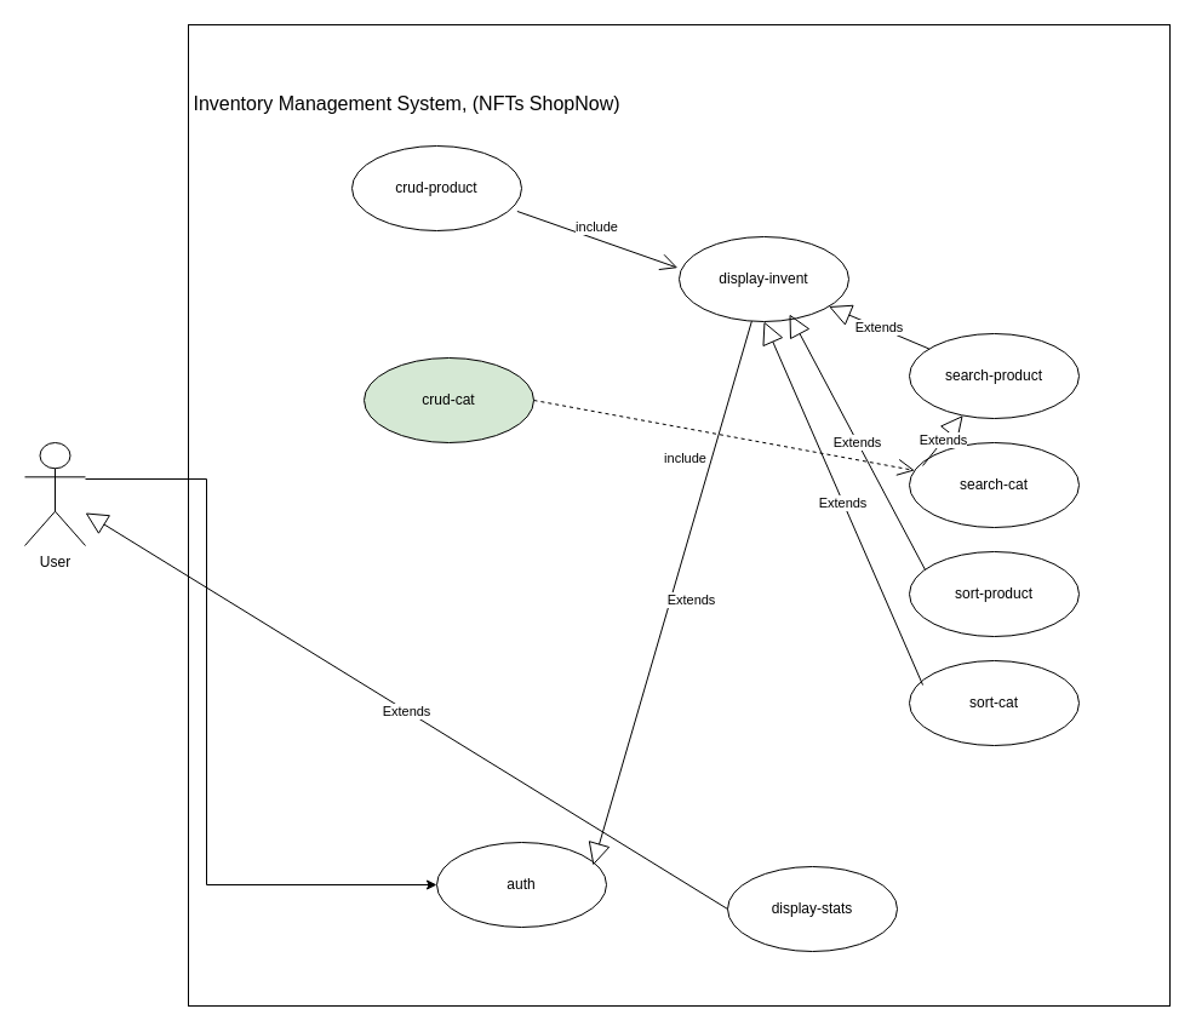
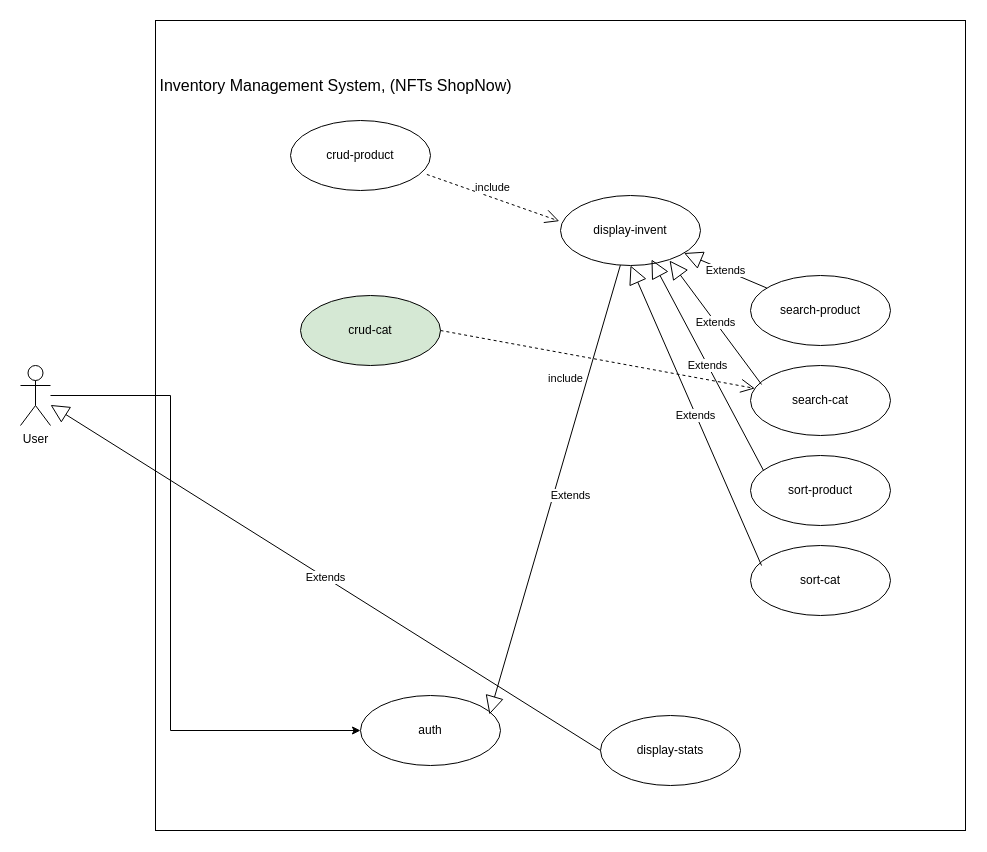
- <mxCell id="18" value="include" style="endArrow=open;endSize=12;dashed=0;html=1;rounded=0;exitX=0.974;exitY=0.771;exitDx=0;exitDy=0;exitPerimeter=0;entryX=-0.009;entryY=0.366;entryDx=0;entryDy=0;entryPerimeter=0;" parent="1" source="6" target="13" edge="1"><mxGeometry x="-0.054" y="9" width="160" relative="1" as="geometry"><mxPoint x="370" y="605" as="sourcePoint" /><mxPoint x="530" y="605" as="targetPoint" /><Array as="points" /><mxPoint as="offset" /></mxGeometry></mxCell>
+ <mxCell id="18" value="include" style="endArrow=open;endSize=12;dashed=1;html=1;rounded=0;exitX=0.974;exitY=0.771;exitDx=0;exitDy=0;exitPerimeter=0;entryX=-0.009;entryY=0.366;entryDx=0;entryDy=0;entryPerimeter=0;" parent="1" source="6" target="13" edge="1"><mxGeometry x="-0.054" y="9" width="160" relative="1" as="geometry"><mxPoint x="370" y="605" as="sourcePoint" /><mxPoint x="530" y="605" as="targetPoint" /><Array as="points" /><mxPoint as="offset" /></mxGeometry></mxCell>
- <mxCell id="15" value="Extends" style="endArrow=block;endSize=16;endFill=0;html=1;rounded=0;exitX=0.079;exitY=0.271;exitDx=0;exitDy=0;exitPerimeter=0;" parent="1" source="8" target="9" edge="1"><mxGeometry width="160" relative="1" as="geometry"><mxPoint x="750.004" y="354.996" as="sourcePoint" /><mxPoint x="667.194" y="320.025" as="targetPoint" /></mxGeometry></mxCell>
+ <mxCell id="15" value="Extends" style="endArrow=block;endSize=16;endFill=0;html=1;rounded=0;exitX=0.079;exitY=0.271;exitDx=0;exitDy=0;exitPerimeter=0;entryX=0.779;entryY=0.929;entryDx=0;entryDy=0;entryPerimeter=0;" parent="1" source="8" target="13" edge="1"><mxGeometry width="160" relative="1" as="geometry"><mxPoint x="750.004" y="354.996" as="sourcePoint" /><mxPoint x="667.194" y="320.025" as="targetPoint" /></mxGeometry></mxCell>
- <mxCell id="5" value="User" style="shape=umlActor;verticalLabelPosition=bottom;verticalAlign=top;html=1;outlineConnect=0;" parent="1" vertex="1"><mxGeometry x="20" y="365" width="50" height="85" as="geometry" /></mxCell>
+ <mxCell id="5" value="User" style="shape=umlActor;verticalLabelPosition=bottom;verticalAlign=top;html=1;outlineConnect=0;" parent="1" vertex="1"><mxGeometry x="20" y="365" width="30" height="60" as="geometry" /></mxCell>
